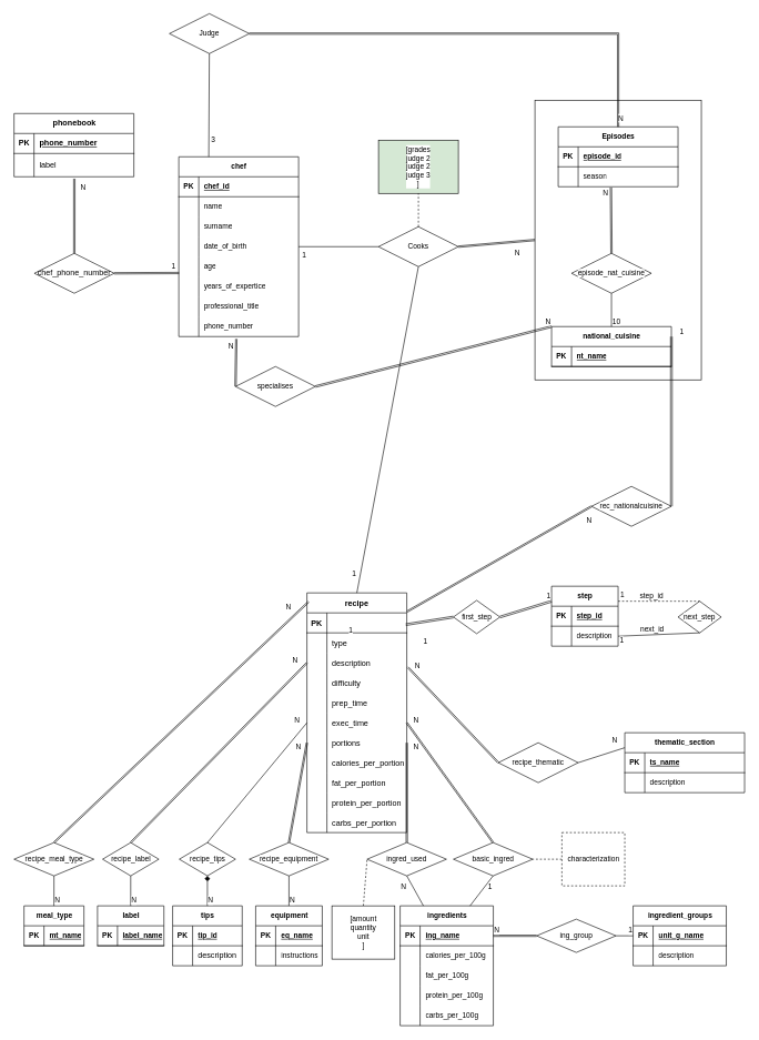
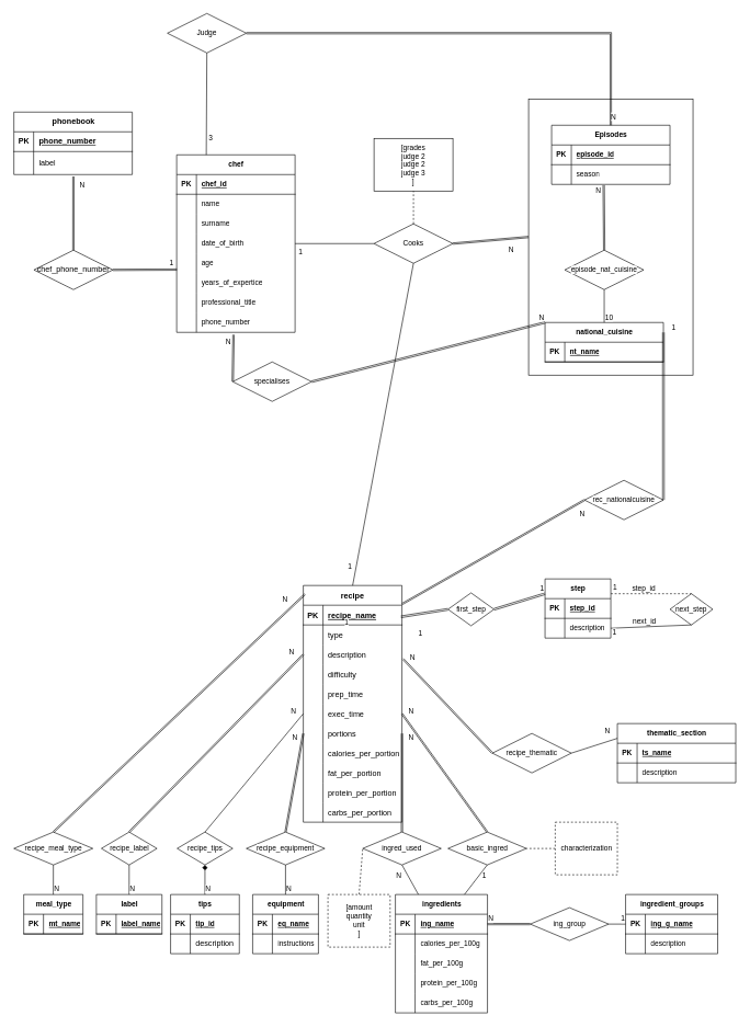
- <mxCell id="211" value="[grades&lt;div&gt;judge 2&lt;/div&gt;&lt;div&gt;judge 2&lt;/div&gt;&lt;div&gt;judge 3&lt;/div&gt;&lt;div&gt;]&lt;/div&gt;" style="rounded=0;whiteSpace=wrap;html=1;fontFamily=Helvetica;fontSize=11;fontColor=default;labelBackgroundColor=default;fillColor=#d5e8d4;" parent="1" vertex="1"><mxGeometry x="568" y="210" width="120" height="80" as="geometry" /></mxCell>
+ <mxCell id="211" value="[grades&lt;div&gt;judge 2&lt;/div&gt;&lt;div&gt;judge 2&lt;/div&gt;&lt;div&gt;judge 3&lt;/div&gt;&lt;div&gt;]&lt;/div&gt;" style="rounded=0;whiteSpace=wrap;html=1;fontFamily=Helvetica;fontSize=11;fontColor=default;labelBackgroundColor=default;" parent="1" vertex="1"><mxGeometry x="568" y="210" width="120" height="80" as="geometry" /></mxCell>
+ <mxCell id="5" value="recipe_name" style="shape=partialRectangle;overflow=hidden;connectable=0;fillColor=none;top=0;left=0;bottom=0;right=0;align=left;spacingLeft=6;fontStyle=5;" parent="3" vertex="1"><mxGeometry x="30" width="120" height="30" as="geometry"><mxRectangle width="120" height="30" as="alternateBounds" /></mxGeometry></mxCell>
- <mxCell id="227" value="[amount&lt;div&gt;quantity&lt;/div&gt;&lt;div&gt;unit&lt;/div&gt;&lt;div&gt;]&lt;/div&gt;" style="rounded=0;whiteSpace=wrap;html=1;fontFamily=Helvetica;fontSize=11;fontColor=default;labelBackgroundColor=default;" parent="1" vertex="1"><mxGeometry x="498" y="1360" width="94.5" height="80" as="geometry" /></mxCell>
+ <mxCell id="227" value="[amount&lt;div&gt;quantity&lt;/div&gt;&lt;div&gt;unit&lt;/div&gt;&lt;div&gt;]&lt;/div&gt;" style="rounded=0;whiteSpace=wrap;html=1;fontFamily=Helvetica;fontSize=11;fontColor=default;labelBackgroundColor=default;dashed=1;" parent="1" vertex="1"><mxGeometry x="498" y="1360" width="94.5" height="80" as="geometry" /></mxCell>
- <mxCell id="105" value="unit_g_name" style="shape=partialRectangle;connectable=0;fillColor=none;top=0;left=0;bottom=0;right=0;align=left;spacingLeft=6;fontStyle=5;overflow=hidden;whiteSpace=wrap;html=1;fontFamily=Helvetica;fontSize=11;fontColor=default;labelBackgroundColor=default;" parent="103" vertex="1"><mxGeometry x="30" width="110" height="30" as="geometry"><mxRectangle width="110" height="30" as="alternateBounds" /></mxGeometry></mxCell>
+ <mxCell id="105" value="ing_g_name" style="shape=partialRectangle;connectable=0;fillColor=none;top=0;left=0;bottom=0;right=0;align=left;spacingLeft=6;fontStyle=5;overflow=hidden;whiteSpace=wrap;html=1;fontFamily=Helvetica;fontSize=11;fontColor=default;labelBackgroundColor=default;" parent="103" vertex="1"><mxGeometry x="30" width="110" height="30" as="geometry"><mxRectangle width="110" height="30" as="alternateBounds" /></mxGeometry></mxCell>
